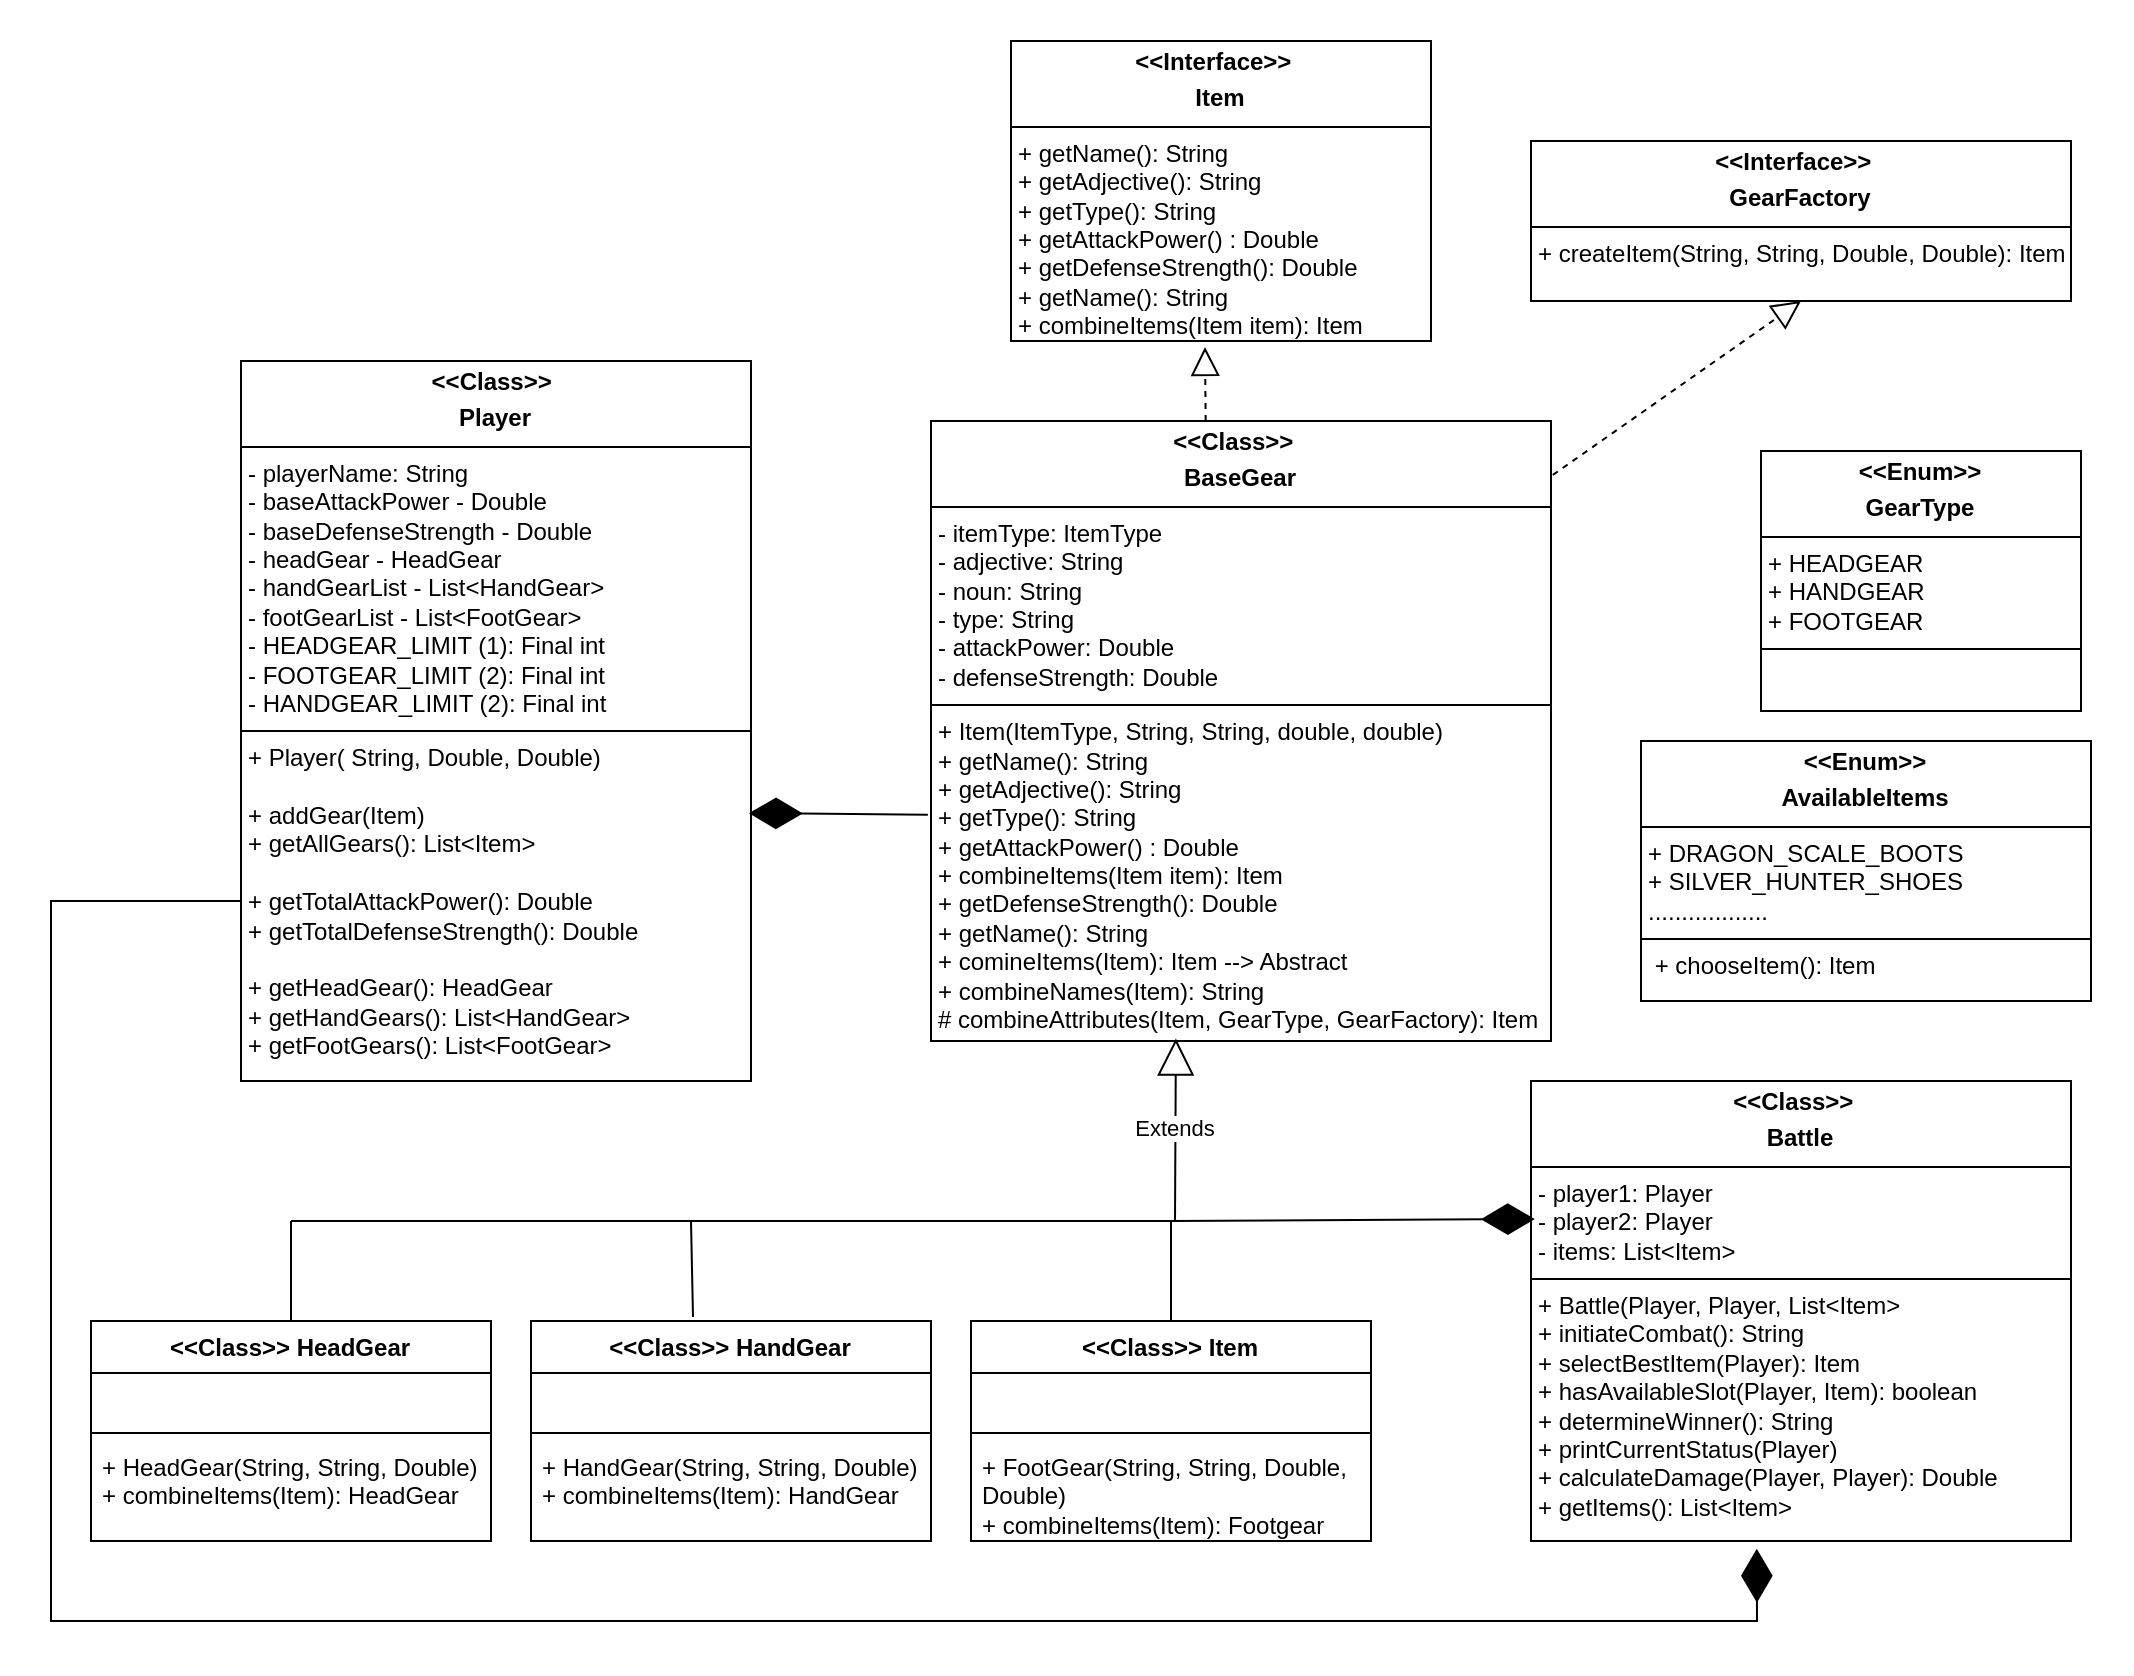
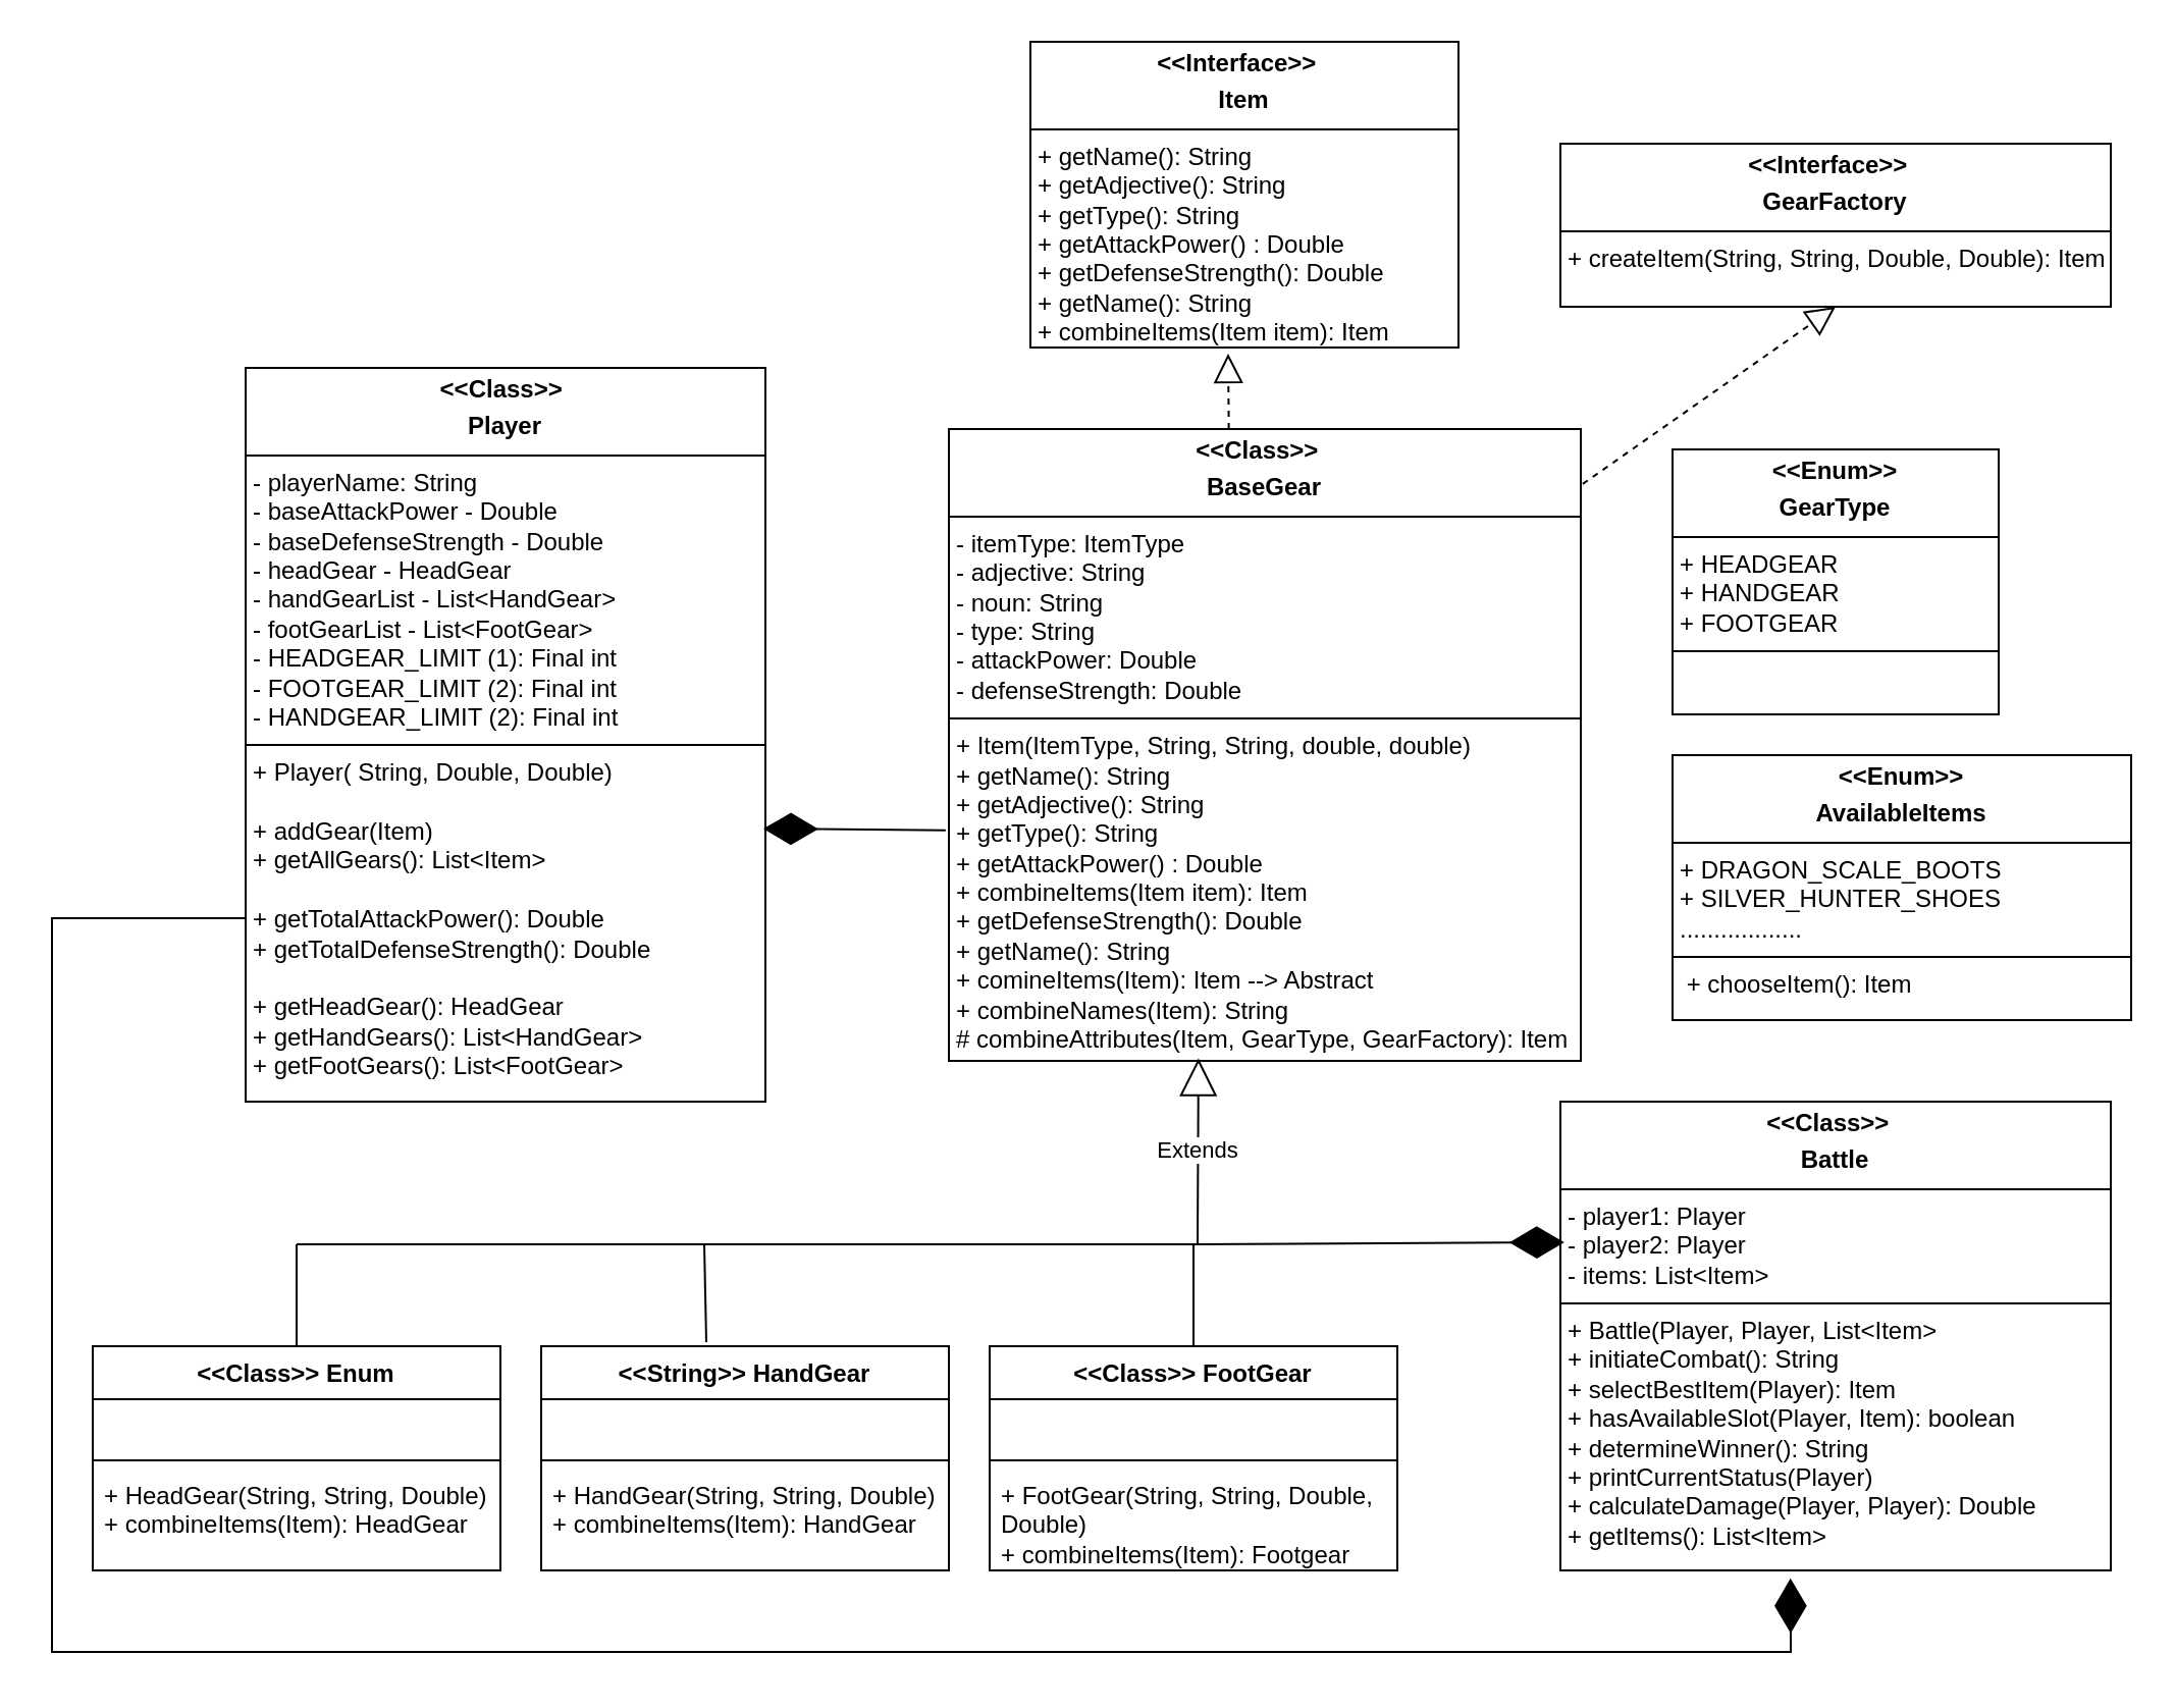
- <mxCell id="18" value="&lt;p style=&quot;margin:0px;margin-top:4px;text-align:center;&quot;&gt;&lt;b&gt;&amp;lt;&amp;lt;Enum&amp;gt;&amp;gt;&lt;/b&gt;&lt;/p&gt;&lt;p style=&quot;margin:0px;margin-top:4px;text-align:center;&quot;&gt;&lt;b&gt;GearType&lt;/b&gt;&lt;/p&gt;&lt;hr size=&quot;1&quot; style=&quot;border-style:solid;&quot;&gt;&lt;p style=&quot;margin:0px;margin-left:4px;&quot;&gt;+ HEADGEAR&lt;/p&gt;&lt;p style=&quot;margin:0px;margin-left:4px;&quot;&gt;+ HANDGEAR&lt;/p&gt;&lt;p style=&quot;margin:0px;margin-left:4px;&quot;&gt;+ FOOTGEAR&lt;/p&gt;&lt;hr size=&quot;1&quot; style=&quot;border-style:solid;&quot;&gt;&lt;p style=&quot;margin:0px;margin-left:4px;&quot;&gt;&amp;nbsp;&lt;/p&gt;" style="verticalAlign=top;align=left;overflow=fill;html=1;whiteSpace=wrap;" parent="1" vertex="1"><mxGeometry x="875" y="225" width="160" height="130" as="geometry" /></mxCell>
+ <mxCell id="18" value="&lt;p style=&quot;margin:0px;margin-top:4px;text-align:center;&quot;&gt;&lt;b&gt;&amp;lt;&amp;lt;Enum&amp;gt;&amp;gt;&lt;/b&gt;&lt;/p&gt;&lt;p style=&quot;margin:0px;margin-top:4px;text-align:center;&quot;&gt;&lt;b&gt;GearType&lt;/b&gt;&lt;/p&gt;&lt;hr size=&quot;1&quot; style=&quot;border-style:solid;&quot;&gt;&lt;p style=&quot;margin:0px;margin-left:4px;&quot;&gt;+ HEADGEAR&lt;/p&gt;&lt;p style=&quot;margin:0px;margin-left:4px;&quot;&gt;+ HANDGEAR&lt;/p&gt;&lt;p style=&quot;margin:0px;margin-left:4px;&quot;&gt;+ FOOTGEAR&lt;/p&gt;&lt;hr size=&quot;1&quot; style=&quot;border-style:solid;&quot;&gt;&lt;p style=&quot;margin:0px;margin-left:4px;&quot;&gt;&amp;nbsp;&lt;/p&gt;" style="verticalAlign=top;align=left;overflow=fill;html=1;whiteSpace=wrap;" parent="1" vertex="1"><mxGeometry x="815" y="220" width="160" height="130" as="geometry" /></mxCell>
- <mxCell id="3" value="&amp;lt;&amp;lt;Class&amp;gt;&amp;gt;&amp;nbsp;HeadGear" style="swimlane;fontStyle=1;align=center;verticalAlign=top;childLayout=stackLayout;horizontal=1;startSize=26;horizontalStack=0;resizeParent=1;resizeParentMax=0;resizeLast=0;collapsible=1;marginBottom=0;whiteSpace=wrap;html=1;" parent="1" vertex="1"><mxGeometry x="40" y="660" width="200" height="110" as="geometry" /></mxCell>
+ <mxCell id="3" value="&amp;lt;&amp;lt;Class&amp;gt;&amp;gt;&amp;nbsp;Enum" style="swimlane;fontStyle=1;align=center;verticalAlign=top;childLayout=stackLayout;horizontal=1;startSize=26;horizontalStack=0;resizeParent=1;resizeParentMax=0;resizeLast=0;collapsible=1;marginBottom=0;whiteSpace=wrap;html=1;" parent="1" vertex="1"><mxGeometry x="40" y="660" width="200" height="110" as="geometry" /></mxCell>
- <mxCell id="7" value="&amp;lt;&amp;lt;Class&amp;gt;&amp;gt; HandGear" style="swimlane;fontStyle=1;align=center;verticalAlign=top;childLayout=stackLayout;horizontal=1;startSize=26;horizontalStack=0;resizeParent=1;resizeParentMax=0;resizeLast=0;collapsible=1;marginBottom=0;whiteSpace=wrap;html=1;" parent="1" vertex="1"><mxGeometry x="260" y="660" width="200" height="110" as="geometry" /></mxCell>
+ <mxCell id="7" value="&amp;lt;&amp;lt;String&amp;gt;&amp;gt; HandGear" style="swimlane;fontStyle=1;align=center;verticalAlign=top;childLayout=stackLayout;horizontal=1;startSize=26;horizontalStack=0;resizeParent=1;resizeParentMax=0;resizeLast=0;collapsible=1;marginBottom=0;whiteSpace=wrap;html=1;" parent="1" vertex="1"><mxGeometry x="260" y="660" width="200" height="110" as="geometry" /></mxCell>
- <mxCell id="11" value="&amp;lt;&amp;lt;Class&amp;gt;&amp;gt;&amp;nbsp;Item" style="swimlane;fontStyle=1;align=center;verticalAlign=top;childLayout=stackLayout;horizontal=1;startSize=26;horizontalStack=0;resizeParent=1;resizeParentMax=0;resizeLast=0;collapsible=1;marginBottom=0;whiteSpace=wrap;html=1;" parent="1" vertex="1"><mxGeometry x="480" y="660" width="200" height="110" as="geometry" /></mxCell>
+ <mxCell id="11" value="&amp;lt;&amp;lt;Class&amp;gt;&amp;gt;&amp;nbsp;FootGear" style="swimlane;fontStyle=1;align=center;verticalAlign=top;childLayout=stackLayout;horizontal=1;startSize=26;horizontalStack=0;resizeParent=1;resizeParentMax=0;resizeLast=0;collapsible=1;marginBottom=0;whiteSpace=wrap;html=1;" parent="1" vertex="1"><mxGeometry x="480" y="660" width="200" height="110" as="geometry" /></mxCell>
